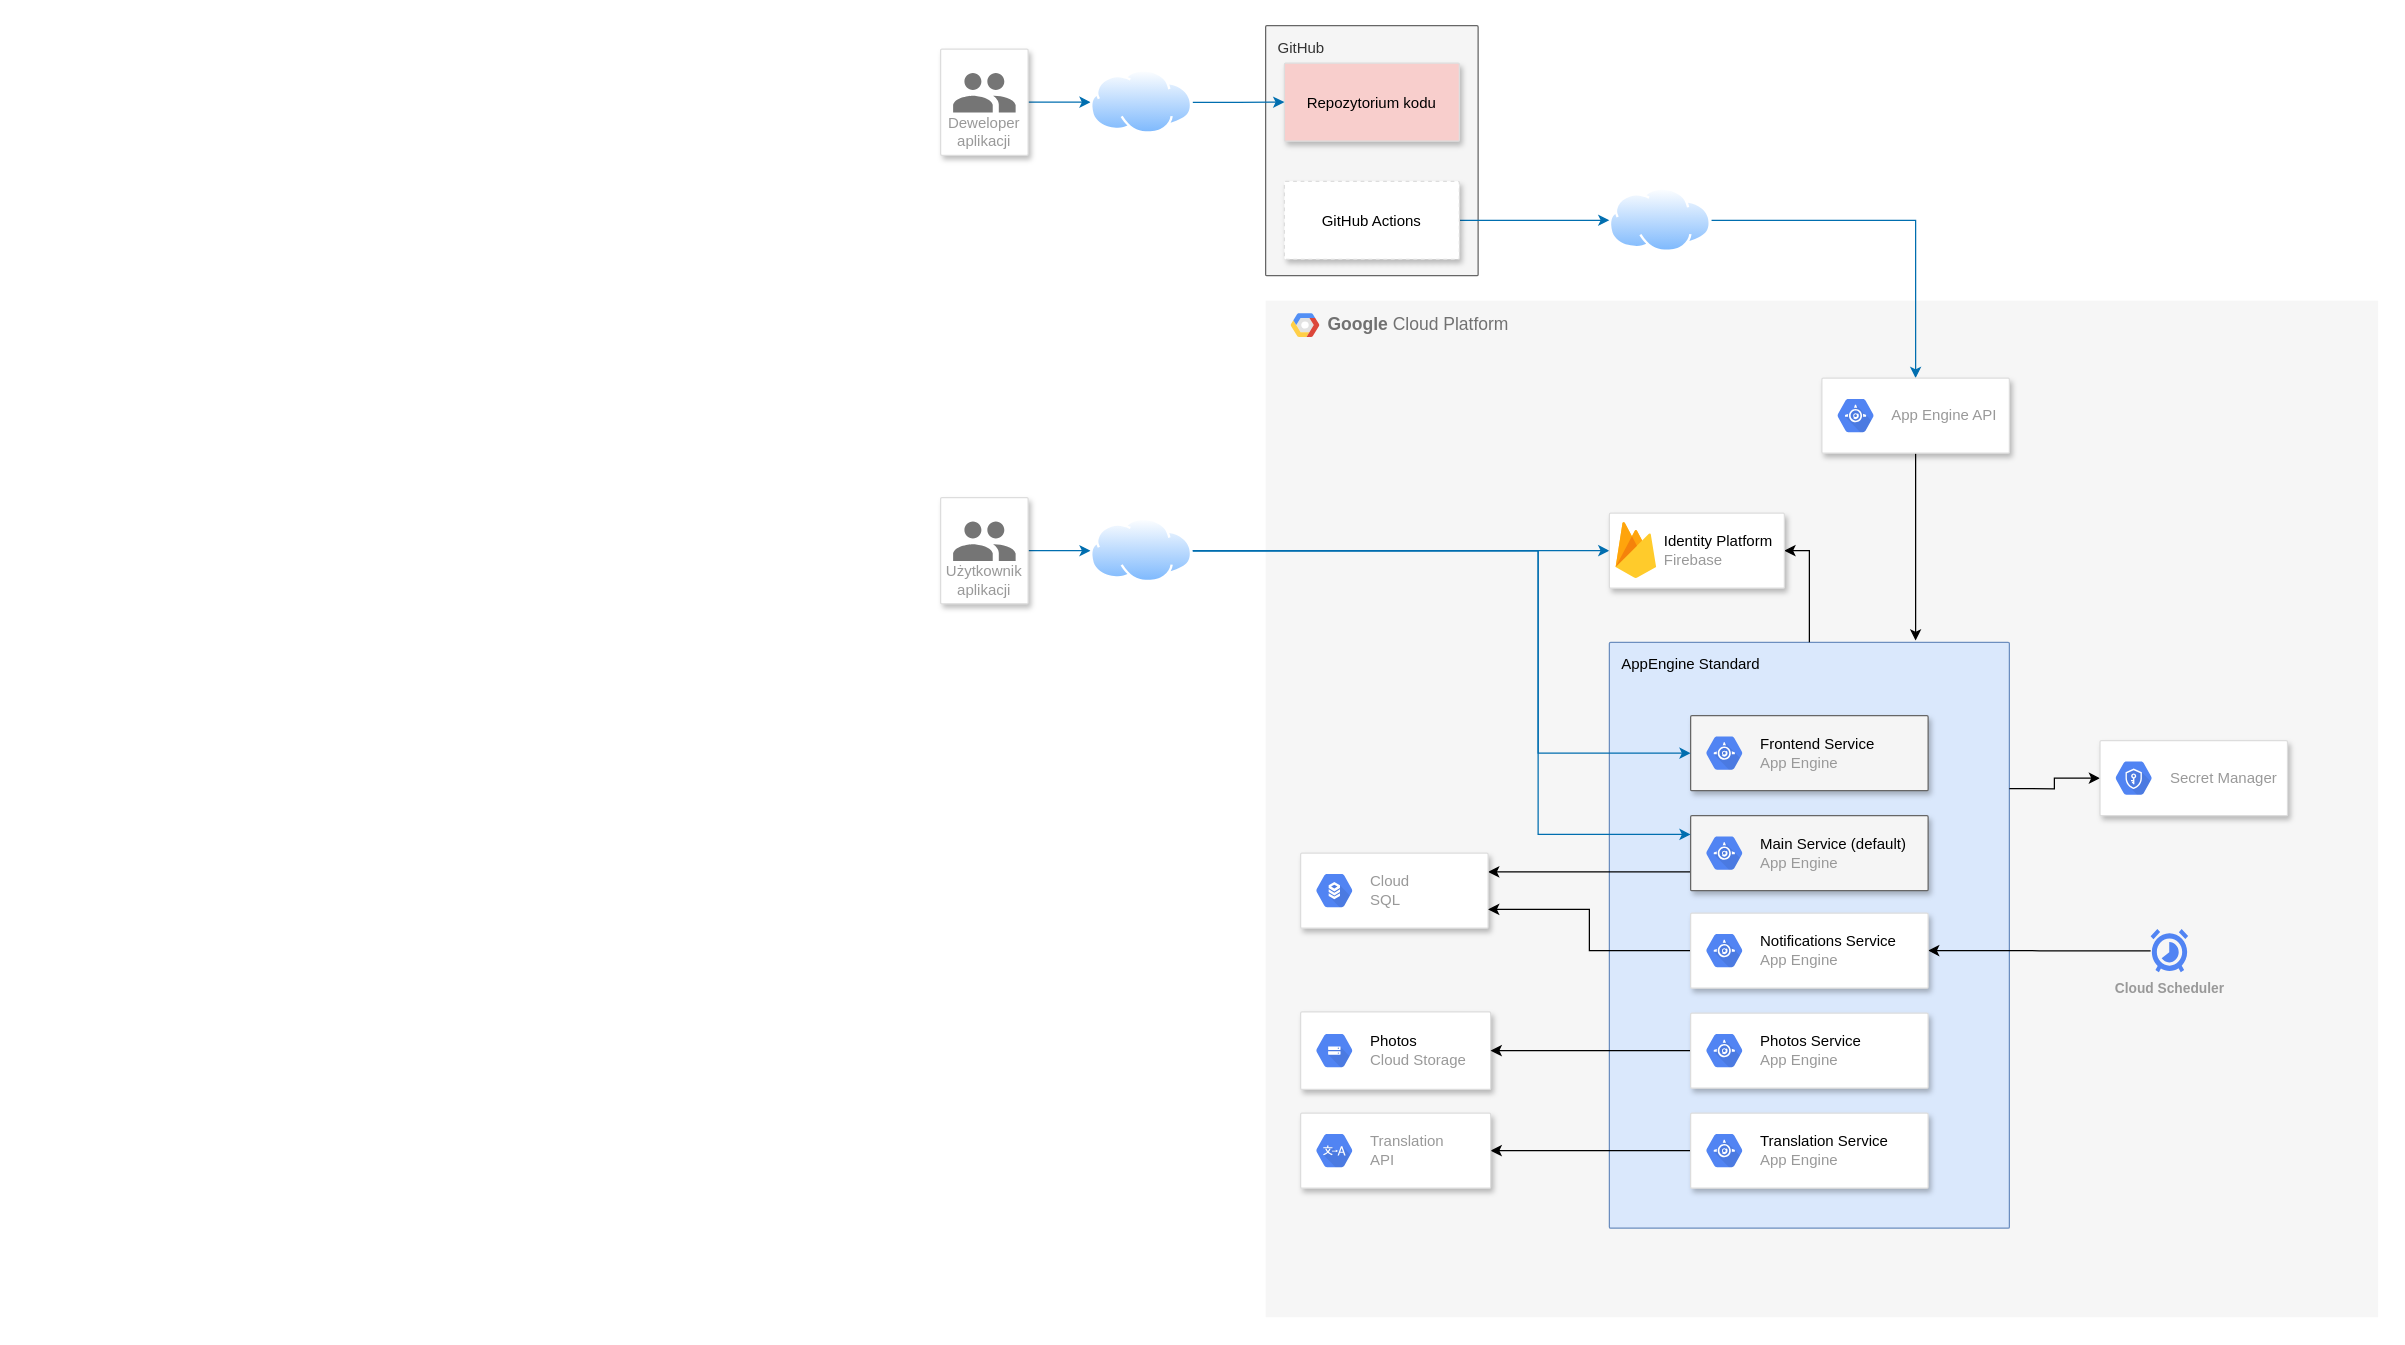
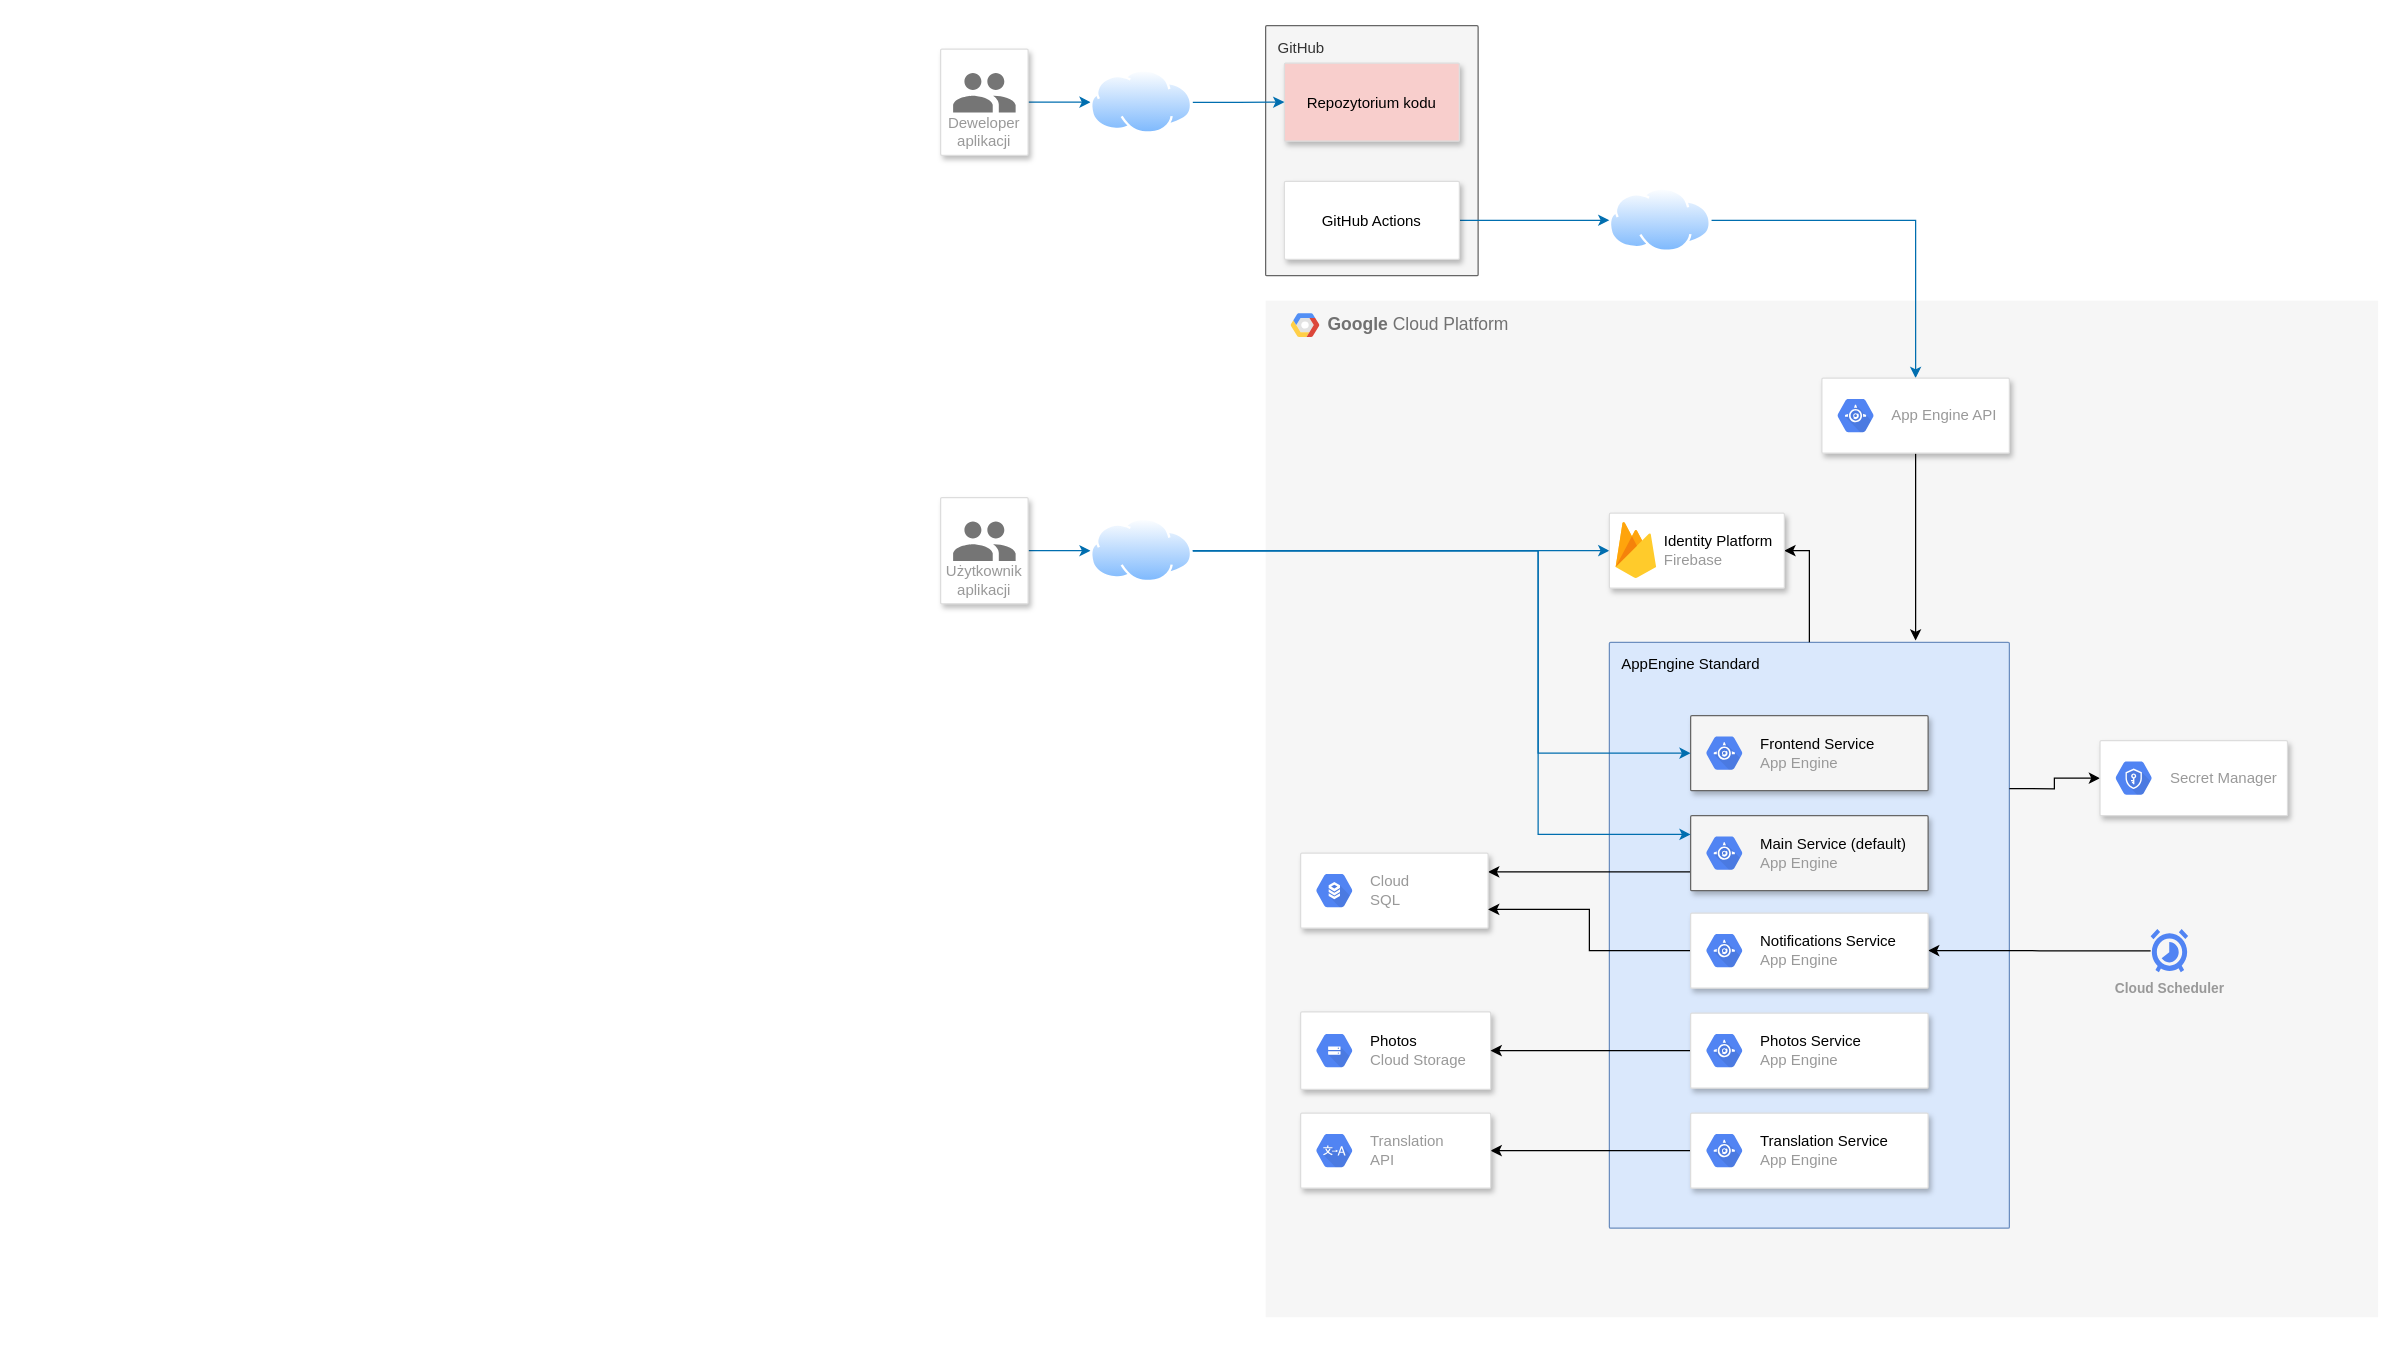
- <mxCell id="46" value="GitHub Actions" style="strokeColor=#dddddd;shadow=1;strokeWidth=1;rounded=1;absoluteArcSize=1;arcSize=2;dashed=1;" parent="1" vertex="1"><mxGeometry x="1027" y="144.55" width="140" height="62.4" as="geometry" /></mxCell>
+ <mxCell id="46" value="GitHub Actions" style="strokeColor=#dddddd;shadow=1;strokeWidth=1;rounded=1;absoluteArcSize=1;arcSize=2;" parent="1" vertex="1"><mxGeometry x="1027" y="144.55" width="140" height="62.4" as="geometry" /></mxCell>
